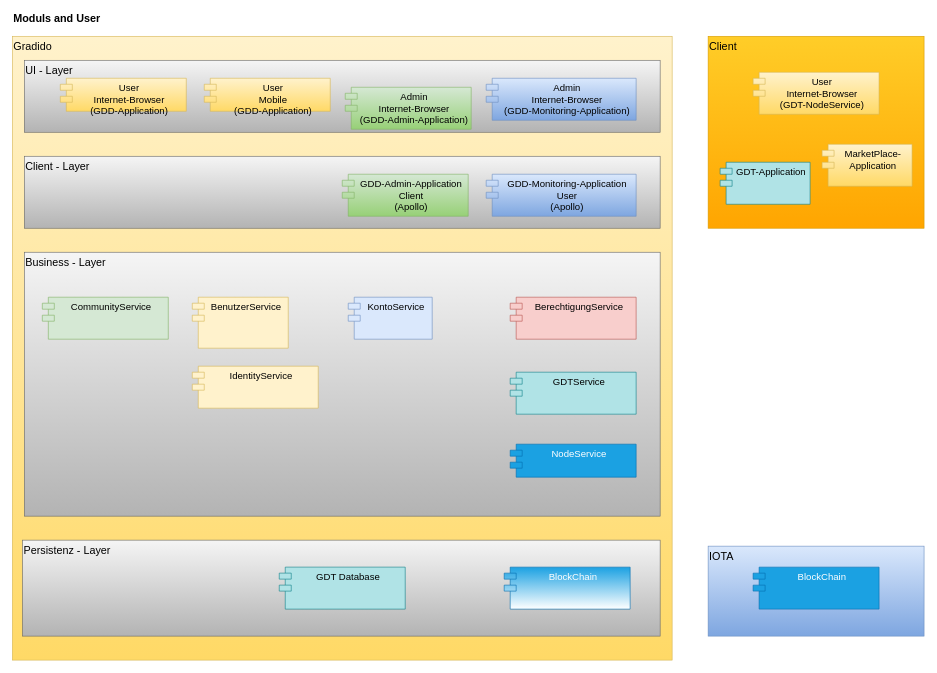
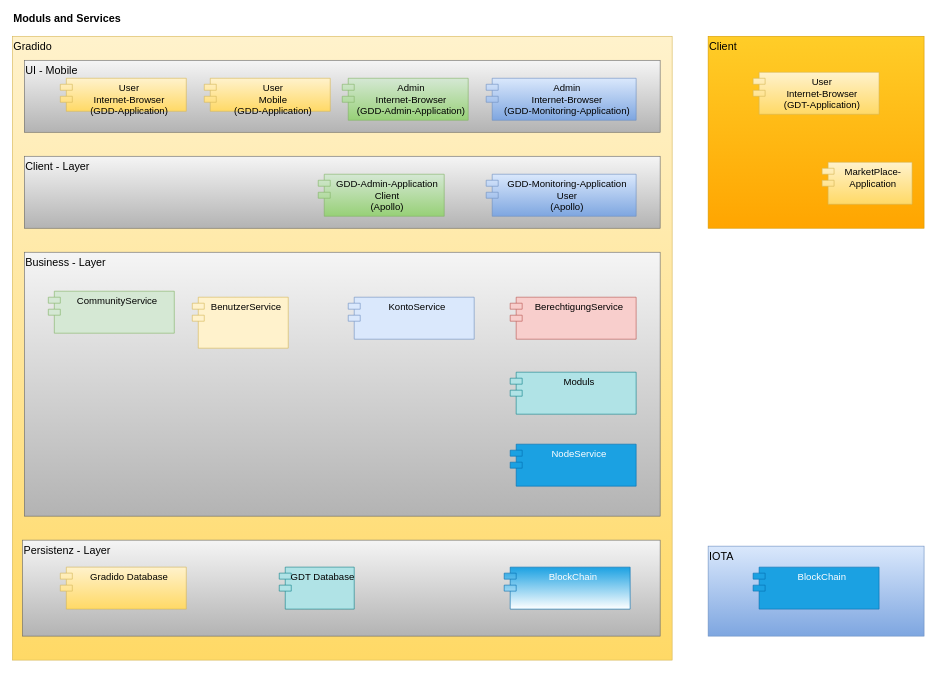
- <mxCell id="3" value="Moduls and User" style="text;html=1;strokeColor=none;fillColor=none;align=left;verticalAlign=middle;whiteSpace=wrap;rounded=0;fontSize=18;fontStyle=1" vertex="1" parent="1"><mxGeometry x="20" y="20" width="200" height="20" as="geometry" /></mxCell>
+ <mxCell id="3" value="Moduls and Services" style="text;html=1;strokeColor=none;fillColor=none;align=left;verticalAlign=middle;whiteSpace=wrap;rounded=0;fontSize=18;fontStyle=1" vertex="1" parent="1"><mxGeometry x="20" y="20" width="200" height="20" as="geometry" /></mxCell>
- <mxCell id="4" value="UI - Layer" style="rounded=0;whiteSpace=wrap;html=1;fontSize=18;align=left;verticalAlign=top;gradientColor=#b3b3b3;fillColor=#f5f5f5;strokeColor=#666666;" vertex="1" parent="1"><mxGeometry x="40" y="100" width="1060" height="120" as="geometry" /></mxCell>
+ <mxCell id="4" value="UI - Mobile" style="rounded=0;whiteSpace=wrap;html=1;fontSize=18;align=left;verticalAlign=top;gradientColor=#b3b3b3;fillColor=#f5f5f5;strokeColor=#666666;" vertex="1" parent="1"><mxGeometry x="40" y="100" width="1060" height="120" as="geometry" /></mxCell>
- <mxCell id="26" value="User&#10;Internet-Browser&#10;(GDT-NodeService)" style="shape=module;align=left;spacingLeft=20;align=center;verticalAlign=top;fontSize=16;fillColor=#fff2cc;strokeColor=#d6b656;gradientColor=#ffd966;" vertex="1" parent="1"><mxGeometry x="1255" y="120" width="210" height="70" as="geometry" /></mxCell>
+ <mxCell id="26" value="User&#10;Internet-Browser&#10;(GDT-Application)" style="shape=module;align=left;spacingLeft=20;align=center;verticalAlign=top;fontSize=16;fillColor=#fff2cc;strokeColor=#d6b656;gradientColor=#ffd966;" vertex="1" parent="1"><mxGeometry x="1255" y="120" width="210" height="70" as="geometry" /></mxCell>
- <mxCell id="7" value="Admin&#10;Internet-Browser&#10;(GDD-Admin-Application)" style="shape=module;align=left;spacingLeft=20;align=center;verticalAlign=top;fontSize=16;gradientColor=#97d077;fillColor=#d5e8d4;strokeColor=#82b366;" vertex="1" parent="1"><mxGeometry x="575" y="145" width="210" height="70" as="geometry" /></mxCell>
+ <mxCell id="7" value="Admin&#10;Internet-Browser&#10;(GDD-Admin-Application)" style="shape=module;align=left;spacingLeft=20;align=center;verticalAlign=top;fontSize=16;gradientColor=#97d077;fillColor=#d5e8d4;strokeColor=#82b366;" vertex="1" parent="1"><mxGeometry x="570" y="130" width="210" height="70" as="geometry" /></mxCell>
- <mxCell id="28" value="MarketPlace-&#10;Application" style="shape=module;align=left;spacingLeft=20;align=center;verticalAlign=top;fontSize=16;fillColor=#fff2cc;strokeColor=#d6b656;gradientColor=#ffd966;" vertex="1" parent="1"><mxGeometry x="1370" y="240" width="150" height="70" as="geometry" /></mxCell>
+ <mxCell id="28" value="MarketPlace-&#10;Application" style="shape=module;align=left;spacingLeft=20;align=center;verticalAlign=top;fontSize=16;fillColor=#fff2cc;strokeColor=#d6b656;gradientColor=#ffd966;" vertex="1" parent="1"><mxGeometry x="1370" y="270" width="150" height="70" as="geometry" /></mxCell>
- <mxCell id="27" value="GDT-Application" style="shape=module;align=left;spacingLeft=20;align=center;verticalAlign=top;fontSize=16;fillColor=#b0e3e6;strokeColor=#0e8088;" vertex="1" parent="1"><mxGeometry x="1200" y="270" width="150" height="70" as="geometry" /></mxCell>
- <mxCell id="12" value="GDD-Admin-Application&#10;Client&#10;(Apollo)" style="shape=module;align=left;spacingLeft=20;align=center;verticalAlign=top;fontSize=16;gradientColor=#97d077;fillColor=#d5e8d4;strokeColor=#82b366;" vertex="1" parent="1"><mxGeometry x="570" y="290" width="210" height="70" as="geometry" /></mxCell>
+ <mxCell id="12" value="GDD-Admin-Application&#10;Client&#10;(Apollo)" style="shape=module;align=left;spacingLeft=20;align=center;verticalAlign=top;fontSize=16;gradientColor=#97d077;fillColor=#d5e8d4;strokeColor=#82b366;" vertex="1" parent="1"><mxGeometry x="530" y="290" width="210" height="70" as="geometry" /></mxCell>
- <mxCell id="14" value="CommunityService" style="shape=module;align=left;spacingLeft=20;align=center;verticalAlign=top;fontSize=16;fillColor=#d5e8d4;strokeColor=#82b366;" vertex="1" parent="1"><mxGeometry x="70" y="495" width="210" height="70" as="geometry" /></mxCell>
+ <mxCell id="14" value="CommunityService" style="shape=module;align=left;spacingLeft=20;align=center;verticalAlign=top;fontSize=16;fillColor=#d5e8d4;strokeColor=#82b366;" vertex="1" parent="1"><mxGeometry x="80" y="485" width="210" height="70" as="geometry" /></mxCell>
- <mxCell id="16" value="KontoService" style="shape=module;align=left;spacingLeft=20;align=center;verticalAlign=top;fontSize=16;fillColor=#dae8fc;strokeColor=#6c8ebf;" vertex="1" parent="1"><mxGeometry x="580" y="495" width="140" height="70" as="geometry" /></mxCell>
+ <mxCell id="16" value="KontoService" style="shape=module;align=left;spacingLeft=20;align=center;verticalAlign=top;fontSize=16;fillColor=#dae8fc;strokeColor=#6c8ebf;" vertex="1" parent="1"><mxGeometry x="580" y="495" width="210" height="70" as="geometry" /></mxCell>
- <mxCell id="18" value="GDTService" style="shape=module;align=left;spacingLeft=20;align=center;verticalAlign=top;fontSize=16;fillColor=#b0e3e6;strokeColor=#0e8088;" vertex="1" parent="1"><mxGeometry x="850" y="620" width="210" height="70" as="geometry" /></mxCell>
+ <mxCell id="18" value="Moduls" style="shape=module;align=left;spacingLeft=20;align=center;verticalAlign=top;fontSize=16;fillColor=#b0e3e6;strokeColor=#0e8088;" vertex="1" parent="1"><mxGeometry x="850" y="620" width="210" height="70" as="geometry" /></mxCell>
- <mxCell id="22" value="IdentityService" style="shape=module;align=left;spacingLeft=20;align=center;verticalAlign=top;fontSize=16;fillColor=#fff2cc;strokeColor=#d6b656;" vertex="1" parent="1"><mxGeometry x="320" y="610" width="210" height="70" as="geometry" /></mxCell>
- <mxCell id="21" value="NodeService" style="shape=module;align=left;spacingLeft=20;align=center;verticalAlign=top;fontSize=16;fillColor=#1ba1e2;strokeColor=#006EAF;fontColor=#ffffff;" vertex="1" parent="1"><mxGeometry x="850" y="740" width="210" height="55" as="geometry" /></mxCell>
+ <mxCell id="21" value="NodeService" style="shape=module;align=left;spacingLeft=20;align=center;verticalAlign=top;fontSize=16;fillColor=#1ba1e2;strokeColor=#006EAF;fontColor=#ffffff;" vertex="1" parent="1"><mxGeometry x="850" y="740" width="210" height="70" as="geometry" /></mxCell>
+ <mxCell id="20" value="Gradido Database" style="shape=module;align=left;spacingLeft=20;align=center;verticalAlign=top;fontSize=16;gradientColor=#ffd966;fillColor=#fff2cc;strokeColor=#d6b656;" vertex="1" parent="1"><mxGeometry x="100" y="945" width="210" height="70" as="geometry" /></mxCell>
- <mxCell id="19" value="GDT Database" style="shape=module;align=left;spacingLeft=20;align=center;verticalAlign=top;fontSize=16;fillColor=#b0e3e6;strokeColor=#0e8088;" vertex="1" parent="1"><mxGeometry x="465" y="945" width="210" height="70" as="geometry" /></mxCell>
+ <mxCell id="19" value="GDT Database" style="shape=module;align=left;spacingLeft=20;align=center;verticalAlign=top;fontSize=16;fillColor=#b0e3e6;strokeColor=#0e8088;" vertex="1" parent="1"><mxGeometry x="465" y="945" width="125" height="70" as="geometry" /></mxCell>
